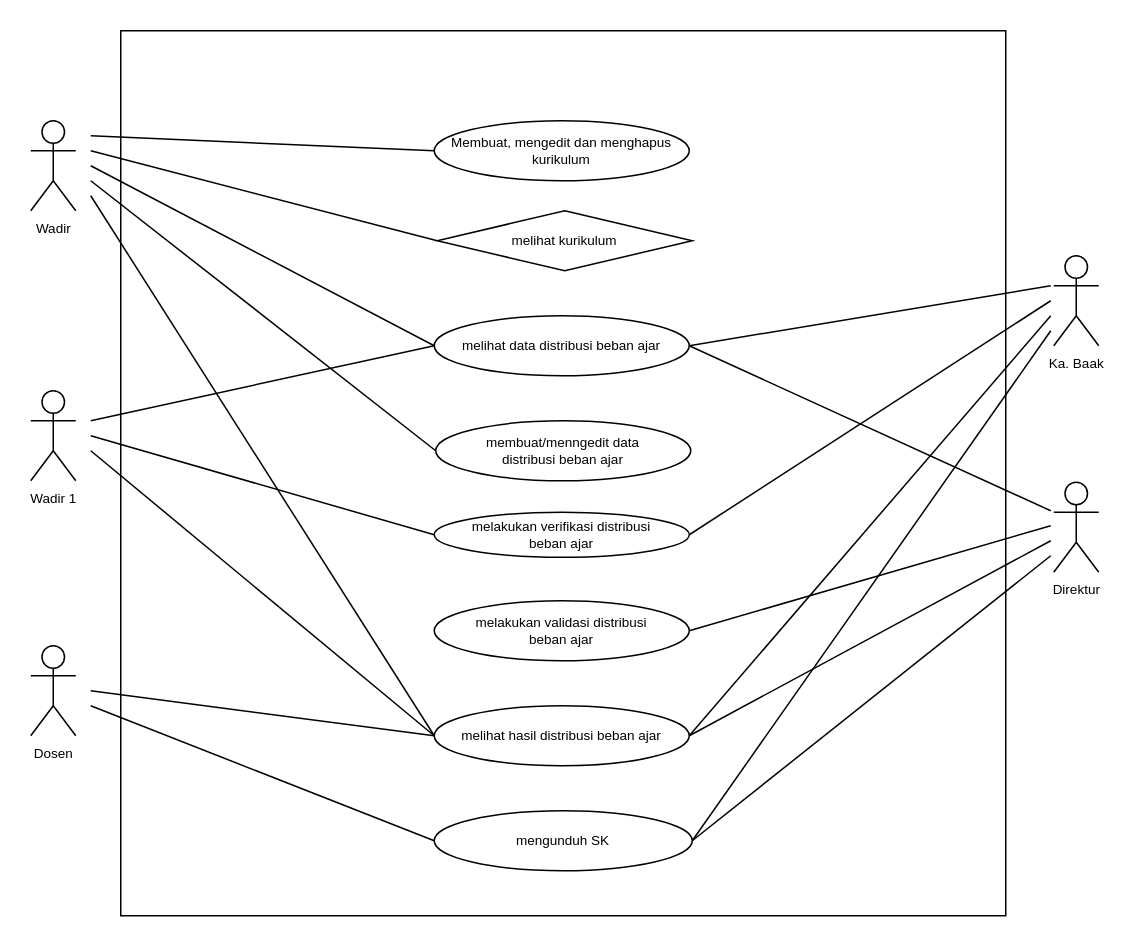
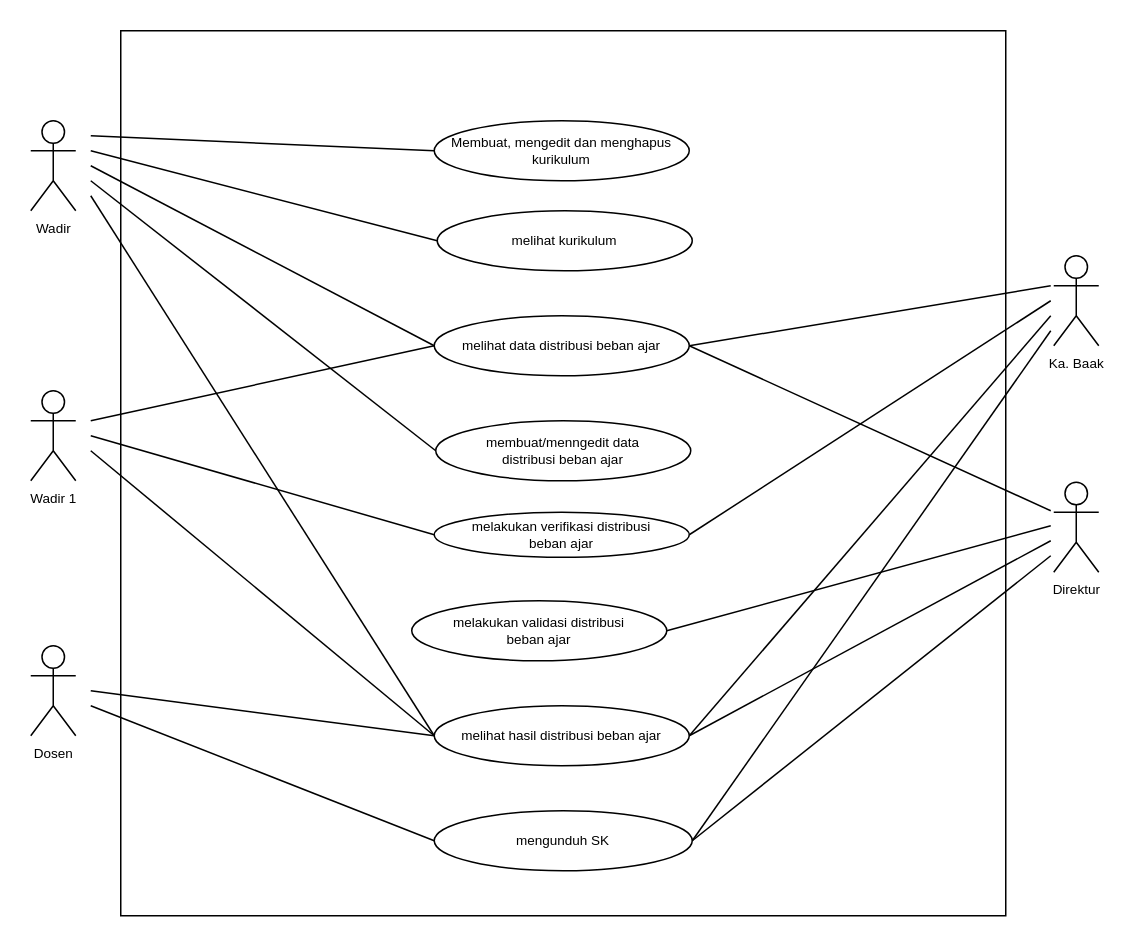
- <mxCell id="5" value="melihat kurikulum" style="rhombus;whiteSpace=wrap;html=1;labelBackgroundColor=none;fontSize=9;strokeColor=default;fillColor=none;gradientColor=none;gradientDirection=east;" parent="1" vertex="1"><mxGeometry x="291" y="140" width="170" height="40" as="geometry" /></mxCell>
+ <mxCell id="5" value="melihat kurikulum" style="ellipse;whiteSpace=wrap;html=1;labelBackgroundColor=none;fontSize=9;strokeColor=default;fillColor=none;gradientColor=none;gradientDirection=east;" parent="1" vertex="1"><mxGeometry x="291" y="140" width="170" height="40" as="geometry" /></mxCell>
- <mxCell id="9" value="melakukan validasi distribusi&lt;br&gt;beban ajar" style="ellipse;whiteSpace=wrap;html=1;labelBackgroundColor=none;fontSize=9;strokeColor=default;fillColor=none;gradientColor=none;gradientDirection=east;" parent="1" vertex="1"><mxGeometry x="289" y="400" width="170" height="40" as="geometry" /></mxCell>
+ <mxCell id="9" value="melakukan validasi distribusi&lt;br&gt;beban ajar" style="ellipse;whiteSpace=wrap;html=1;labelBackgroundColor=none;fontSize=9;strokeColor=default;fillColor=none;gradientColor=none;gradientDirection=east;" parent="1" vertex="1"><mxGeometry x="274" y="400" width="170" height="40" as="geometry" /></mxCell>
